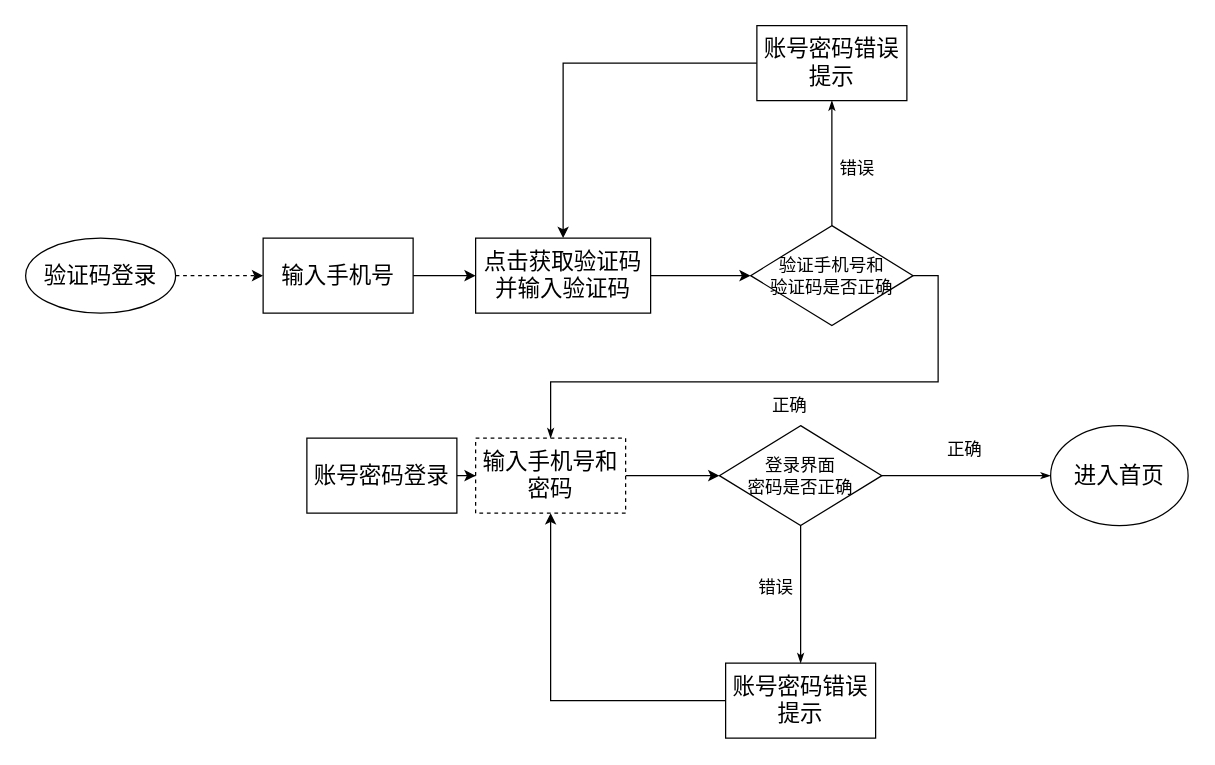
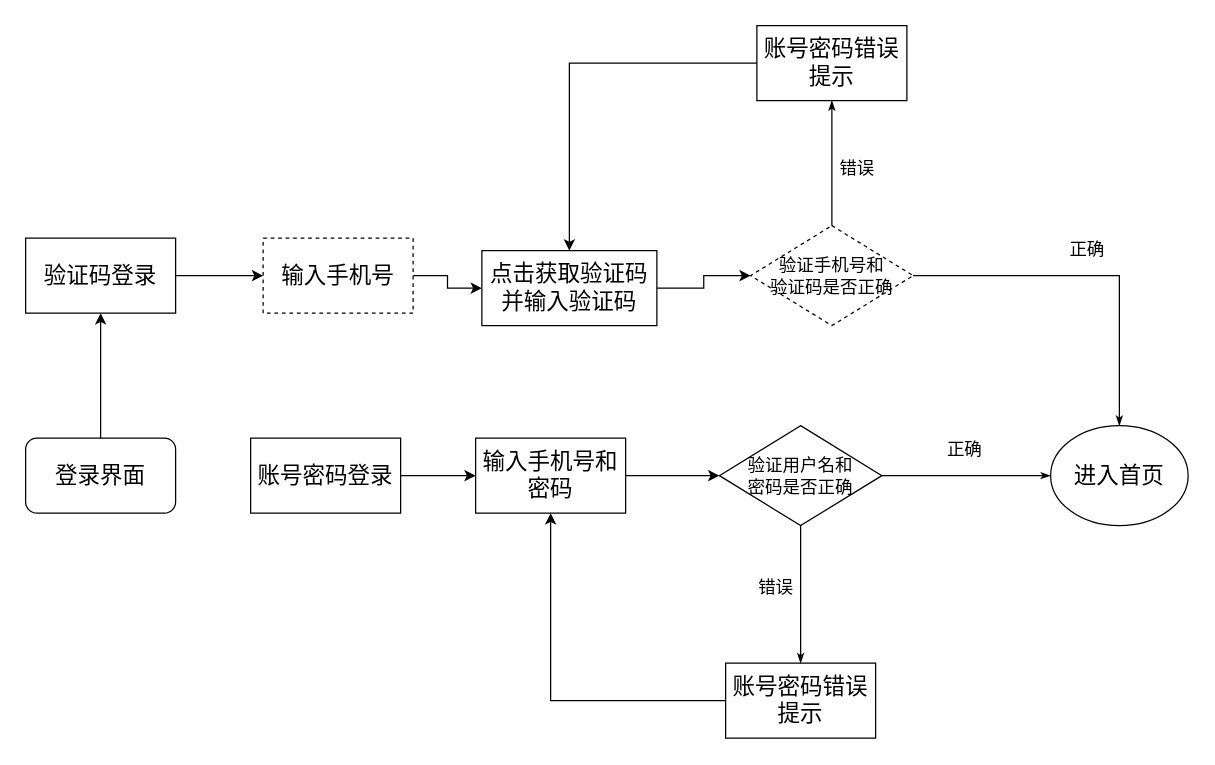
- <mxCell id="6" value="&lt;font style=&quot;font-size: 18px&quot;&gt;验证码登录&lt;/font&gt;" style="ellipse;whiteSpace=wrap;html=1;" parent="1" vertex="1"><mxGeometry x="20" y="190" width="120" height="60" as="geometry" /></mxCell>
+ <mxCell id="6" value="&lt;font style=&quot;font-size: 18px&quot;&gt;验证码登录&lt;/font&gt;" style="rounded=0;whiteSpace=wrap;html=1;" parent="1" vertex="1"><mxGeometry x="20" y="190" width="120" height="60" as="geometry" /></mxCell>
- <mxCell id="5" style="edgeStyle=orthogonalEdgeStyle;rounded=0;orthogonalLoop=1;jettySize=auto;html=1;entryX=0;entryY=0.5;entryDx=0;entryDy=0;dashed=1;" parent="1" source="6" target="10" edge="1"><mxGeometry relative="1" as="geometry" /></mxCell>
+ <mxCell id="5" style="edgeStyle=orthogonalEdgeStyle;rounded=0;orthogonalLoop=1;jettySize=auto;html=1;entryX=0;entryY=0.5;entryDx=0;entryDy=0;" parent="1" source="6" target="10" edge="1"><mxGeometry relative="1" as="geometry" /></mxCell>
- <mxCell id="10" value="&lt;font style=&quot;font-size: 18px&quot;&gt;输入手机号&lt;br&gt;&lt;/font&gt;" style="rounded=0;whiteSpace=wrap;html=1;" parent="1" vertex="1"><mxGeometry x="210" y="190" width="120" height="60" as="geometry" /></mxCell>
+ <mxCell id="10" value="&lt;font style=&quot;font-size: 18px&quot;&gt;输入手机号&lt;br&gt;&lt;/font&gt;" style="rounded=0;whiteSpace=wrap;html=1;dashed=1;" parent="1" vertex="1"><mxGeometry x="210" y="190" width="120" height="60" as="geometry" /></mxCell>
- <mxCell id="12" value="&lt;font style=&quot;font-size: 18px&quot;&gt;点击获取验证码并输入验证码&lt;br&gt;&lt;/font&gt;" style="rounded=0;whiteSpace=wrap;html=1;" parent="1" vertex="1"><mxGeometry x="380" y="190" width="140" height="60" as="geometry" /></mxCell>
+ <mxCell id="12" value="&lt;font style=&quot;font-size: 18px&quot;&gt;点击获取验证码并输入验证码&lt;br&gt;&lt;/font&gt;" style="rounded=0;whiteSpace=wrap;html=1;" parent="1" vertex="1"><mxGeometry x="385" y="200" width="140" height="60" as="geometry" /></mxCell>
- <mxCell id="17" value="&lt;font style=&quot;font-size: 14px&quot;&gt;验证手机号和&lt;br&gt;验证码是否正确&lt;/font&gt;" style="rhombus;whiteSpace=wrap;html=1;" parent="1" vertex="1"><mxGeometry x="600" y="180" width="130" height="80" as="geometry" /></mxCell>
+ <mxCell id="17" value="&lt;font style=&quot;font-size: 14px&quot;&gt;验证手机号和&lt;br&gt;验证码是否正确&lt;/font&gt;" style="rhombus;whiteSpace=wrap;html=1;dashed=1;" parent="1" vertex="1"><mxGeometry x="600" y="180" width="130" height="80" as="geometry" /></mxCell>
+ <mxCell id="4" style="edgeStyle=orthogonalEdgeStyle;rounded=0;orthogonalLoop=1;jettySize=auto;html=1;exitX=0.5;exitY=0;exitDx=0;exitDy=0;entryX=0.5;entryY=1;entryDx=0;entryDy=0;" parent="1" source="24" target="6" edge="1"><mxGeometry relative="1" as="geometry"><mxPoint x="80.294" y="330.176" as="sourcePoint" /></mxGeometry></mxCell>
- <mxCell id="22" value="&lt;font style=&quot;font-size: 14px&quot;&gt;正确&lt;/font&gt;" style="edgeStyle=orthogonalEdgeStyle;rounded=0;html=1;labelBackgroundColor=none;startArrow=none;startFill=0;startSize=5;endArrow=classicThin;endFill=1;endSize=5;jettySize=auto;orthogonalLoop=1;strokeColor=#000000;strokeWidth=1;fontFamily=Verdana;fontSize=8;fontColor=#000000;exitX=1;exitY=0.5;exitDx=0;exitDy=0;" edge="1" parent="1" source="17" target="8"><mxGeometry x="-0.026" y="20" relative="1" as="geometry"><mxPoint as="offset" /><mxPoint x="715" y="390" as="sourcePoint" /><mxPoint x="850" y="390" as="targetPoint" /></mxGeometry></mxCell>
+ <mxCell id="22" value="&lt;font style=&quot;font-size: 14px&quot;&gt;正确&lt;/font&gt;" style="edgeStyle=orthogonalEdgeStyle;rounded=0;html=1;labelBackgroundColor=none;startArrow=none;startFill=0;startSize=5;endArrow=classicThin;endFill=1;endSize=5;jettySize=auto;orthogonalLoop=1;strokeColor=#000000;strokeWidth=1;fontFamily=Verdana;fontSize=8;fontColor=#000000;exitX=1;exitY=0.5;exitDx=0;exitDy=0;entryX=0.5;entryY=0;entryDx=0;entryDy=0;" edge="1" parent="1" source="17" target="16"><mxGeometry x="-0.026" y="20" relative="1" as="geometry"><mxPoint as="offset" /><mxPoint x="715" y="390" as="sourcePoint" /><mxPoint x="850" y="390" as="targetPoint" /></mxGeometry></mxCell>
+ <mxCell id="24" value="&lt;span style=&quot;font-size: 18px ; white-space: normal&quot;&gt;登录界面&lt;/span&gt;" style="rounded=1;whiteSpace=wrap;html=1;" vertex="1" parent="1"><mxGeometry x="20" y="350" width="120" height="60" as="geometry" /></mxCell>
- <mxCell id="3" value="&lt;font style=&quot;font-size: 18px&quot;&gt;账号密码登录&lt;br&gt;&lt;/font&gt;" style="rounded=0;whiteSpace=wrap;html=1;" parent="1" vertex="1"><mxGeometry x="245" y="350" width="120" height="60" as="geometry" /></mxCell>
+ <mxCell id="3" value="&lt;font style=&quot;font-size: 18px&quot;&gt;账号密码登录&lt;br&gt;&lt;/font&gt;" style="rounded=0;whiteSpace=wrap;html=1;" parent="1" vertex="1"><mxGeometry x="200" y="350" width="120" height="60" as="geometry" /></mxCell>
- <mxCell id="8" value="&lt;font style=&quot;font-size: 18px&quot;&gt;输入手机号和密码&lt;br&gt;&lt;/font&gt;" style="rounded=0;whiteSpace=wrap;html=1;dashed=1;" parent="1" vertex="1"><mxGeometry x="380" y="350" width="120" height="60" as="geometry" /></mxCell>
+ <mxCell id="8" value="&lt;font style=&quot;font-size: 18px&quot;&gt;输入手机号和密码&lt;br&gt;&lt;/font&gt;" style="rounded=0;whiteSpace=wrap;html=1;" parent="1" vertex="1"><mxGeometry x="380" y="350" width="120" height="60" as="geometry" /></mxCell>
- <mxCell id="13" value="&lt;font style=&quot;font-size: 14px&quot;&gt;登录界面&lt;br&gt;密码是否正确&lt;/font&gt;" style="rhombus;whiteSpace=wrap;html=1;" parent="1" vertex="1"><mxGeometry x="575" y="340" width="130" height="80" as="geometry" /></mxCell>
+ <mxCell id="13" value="&lt;font style=&quot;font-size: 14px&quot;&gt;验证用户名和&lt;br&gt;密码是否正确&lt;/font&gt;" style="rhombus;whiteSpace=wrap;html=1;" parent="1" vertex="1"><mxGeometry x="575" y="340" width="130" height="80" as="geometry" /></mxCell>
